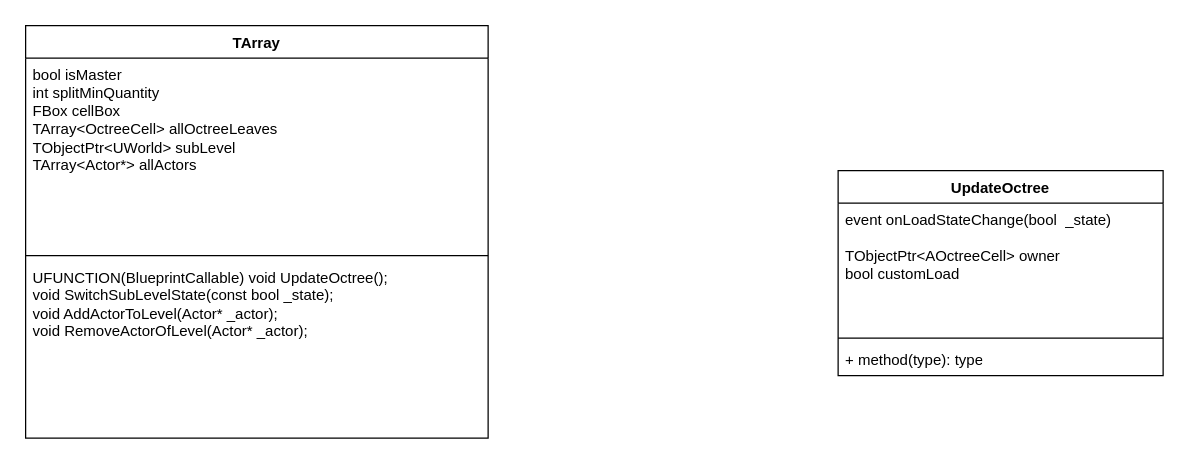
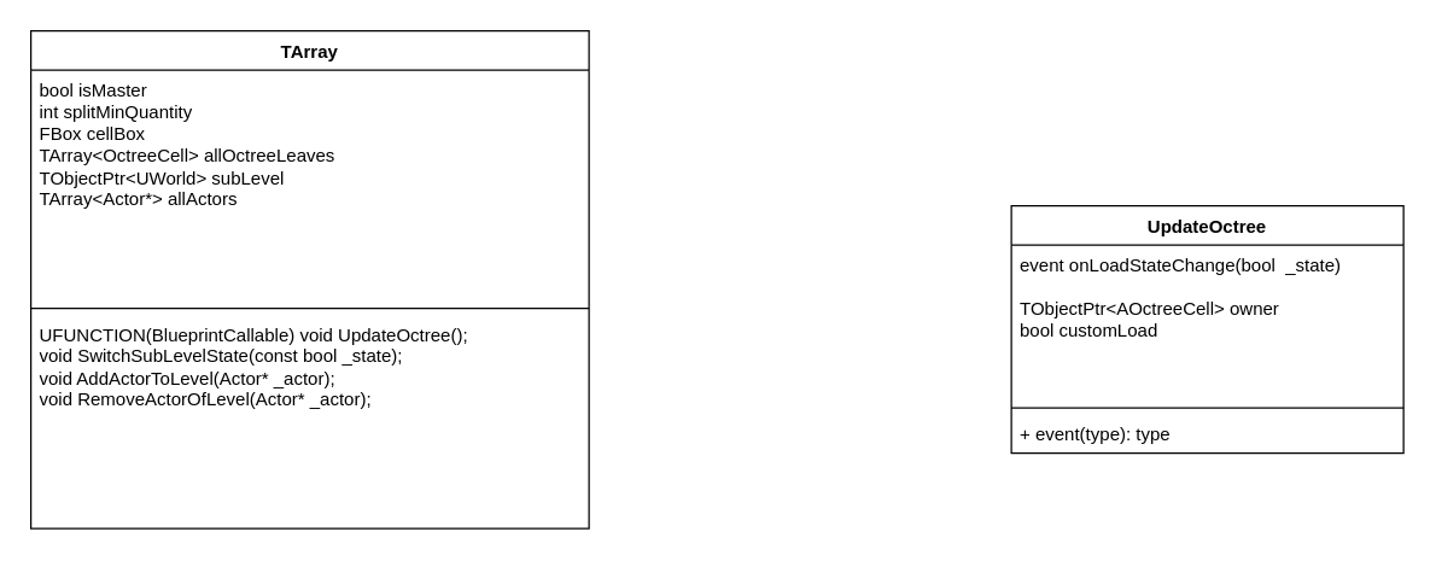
- <mxCell id="9" value="+ method(type): type" style="text;strokeColor=none;fillColor=none;align=left;verticalAlign=top;spacingLeft=4;spacingRight=4;overflow=hidden;rotatable=0;points=[[0,0.5],[1,0.5]];portConstraint=eastwest;whiteSpace=wrap;html=1;" vertex="1" parent="6"><mxGeometry y="138" width="260" height="26" as="geometry" /></mxCell>
+ <mxCell id="9" value="+ event(type): type" style="text;strokeColor=none;fillColor=none;align=left;verticalAlign=top;spacingLeft=4;spacingRight=4;overflow=hidden;rotatable=0;points=[[0,0.5],[1,0.5]];portConstraint=eastwest;whiteSpace=wrap;html=1;" vertex="1" parent="6"><mxGeometry y="138" width="260" height="26" as="geometry" /></mxCell>
